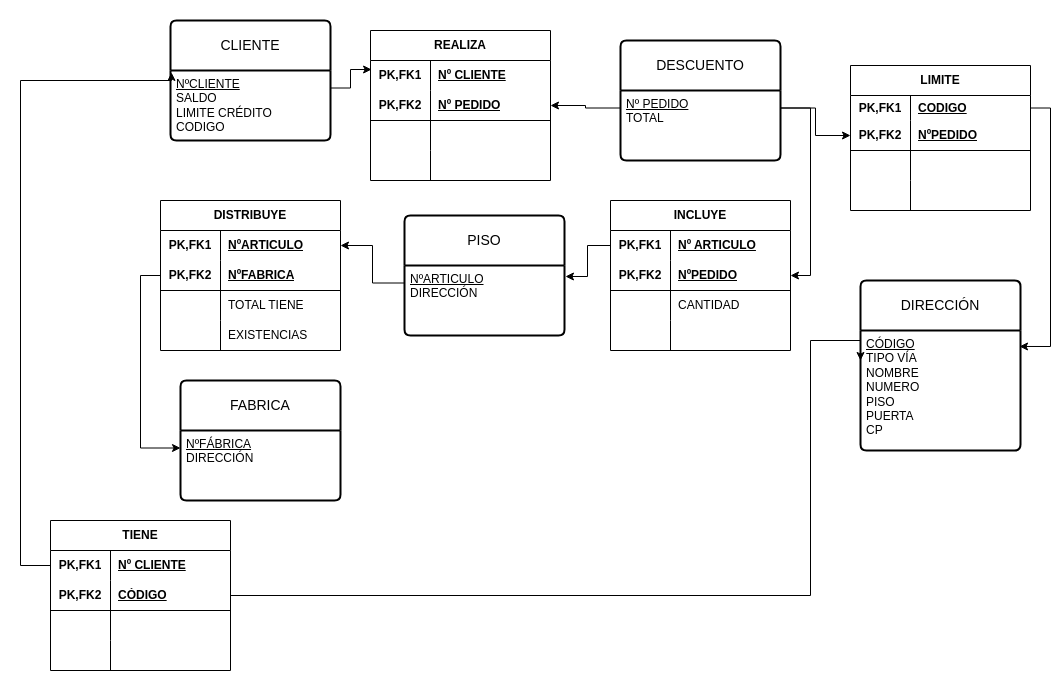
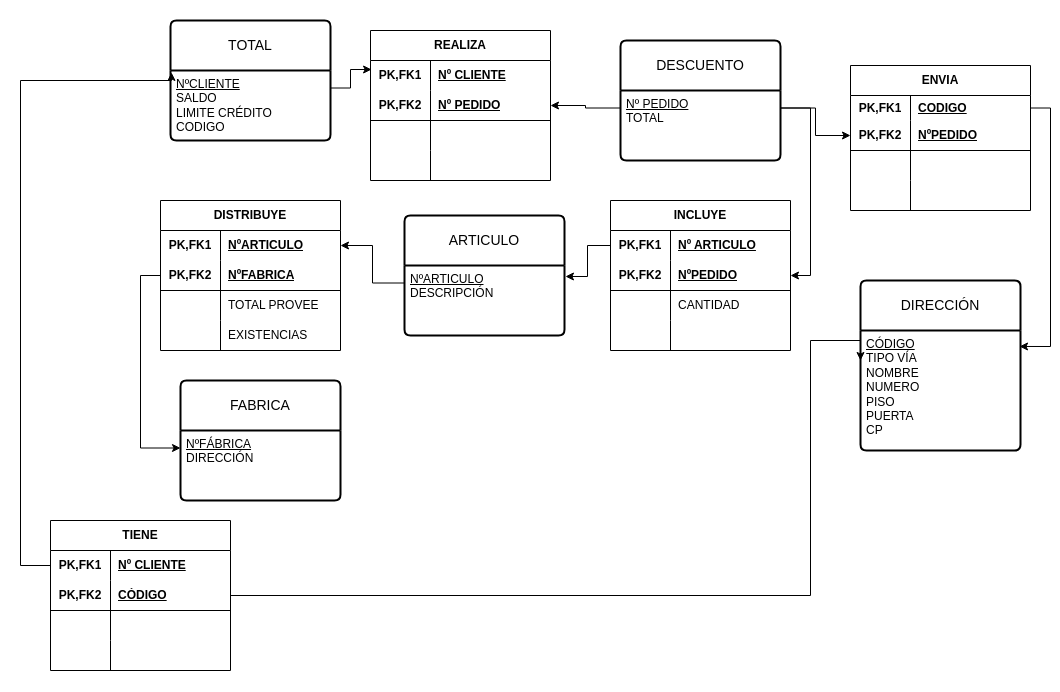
- <mxCell id="67" value="CLIENTE" style="swimlane;childLayout=stackLayout;horizontal=1;startSize=50;horizontalStack=0;rounded=1;fontSize=14;fontStyle=0;strokeWidth=2;resizeParent=0;resizeLast=1;shadow=0;dashed=0;align=center;arcSize=4;whiteSpace=wrap;html=1;" parent="1" vertex="1"><mxGeometry x="170" y="20" width="160" height="120" as="geometry" /></mxCell>
+ <mxCell id="67" value="TOTAL" style="swimlane;childLayout=stackLayout;horizontal=1;startSize=50;horizontalStack=0;rounded=1;fontSize=14;fontStyle=0;strokeWidth=2;resizeParent=0;resizeLast=1;shadow=0;dashed=0;align=center;arcSize=4;whiteSpace=wrap;html=1;" parent="1" vertex="1"><mxGeometry x="170" y="20" width="160" height="120" as="geometry" /></mxCell>
- <mxCell id="15" value="LIMITE" style="shape=table;startSize=30;container=1;collapsible=1;childLayout=tableLayout;fixedRows=1;rowLines=0;fontStyle=1;align=center;resizeLast=1;html=1;whiteSpace=wrap;" parent="1" vertex="1"><mxGeometry x="850" y="65" width="180" height="145" as="geometry" /></mxCell>
+ <mxCell id="15" value="ENVIA" style="shape=table;startSize=30;container=1;collapsible=1;childLayout=tableLayout;fixedRows=1;rowLines=0;fontStyle=1;align=center;resizeLast=1;html=1;whiteSpace=wrap;" parent="1" vertex="1"><mxGeometry x="850" y="65" width="180" height="145" as="geometry" /></mxCell>
- <mxCell id="71" value="PISO" style="swimlane;childLayout=stackLayout;horizontal=1;startSize=50;horizontalStack=0;rounded=1;fontSize=14;fontStyle=0;strokeWidth=2;resizeParent=0;resizeLast=1;shadow=0;dashed=0;align=center;arcSize=4;whiteSpace=wrap;html=1;" parent="1" vertex="1"><mxGeometry x="404" y="215" width="160" height="120" as="geometry" /></mxCell>
+ <mxCell id="71" value="ARTICULO" style="swimlane;childLayout=stackLayout;horizontal=1;startSize=50;horizontalStack=0;rounded=1;fontSize=14;fontStyle=0;strokeWidth=2;resizeParent=0;resizeLast=1;shadow=0;dashed=0;align=center;arcSize=4;whiteSpace=wrap;html=1;" parent="1" vertex="1"><mxGeometry x="404" y="215" width="160" height="120" as="geometry" /></mxCell>
- <mxCell id="72" value="&lt;u&gt;NºARTICULO&lt;/u&gt;&lt;div&gt;DIRECCIÓN&lt;/div&gt;" style="align=left;strokeColor=none;fillColor=none;spacingLeft=4;fontSize=12;verticalAlign=top;resizable=0;rotatable=0;part=1;html=1;" parent="71" vertex="1"><mxGeometry y="50" width="160" height="70" as="geometry" /></mxCell>
+ <mxCell id="72" value="&lt;u&gt;NºARTICULO&lt;/u&gt;&lt;div&gt;DESCRIPCIÓN&lt;/div&gt;" style="align=left;strokeColor=none;fillColor=none;spacingLeft=4;fontSize=12;verticalAlign=top;resizable=0;rotatable=0;part=1;html=1;" parent="71" vertex="1"><mxGeometry y="50" width="160" height="70" as="geometry" /></mxCell>
- <mxCell id="50" value="TOTAL TIENE" style="shape=partialRectangle;connectable=0;fillColor=none;top=0;left=0;bottom=0;right=0;align=left;spacingLeft=6;overflow=hidden;html=1;whiteSpace=wrap;" parent="48" vertex="1"><mxGeometry x="60" width="120" height="30" as="geometry"><mxRectangle width="120" height="30" as="alternateBounds" /></mxGeometry></mxCell>
+ <mxCell id="50" value="TOTAL PROVEE" style="shape=partialRectangle;connectable=0;fillColor=none;top=0;left=0;bottom=0;right=0;align=left;spacingLeft=6;overflow=hidden;html=1;whiteSpace=wrap;" parent="48" vertex="1"><mxGeometry x="60" width="120" height="30" as="geometry"><mxRectangle width="120" height="30" as="alternateBounds" /></mxGeometry></mxCell>
